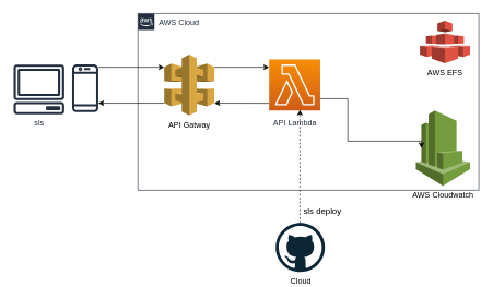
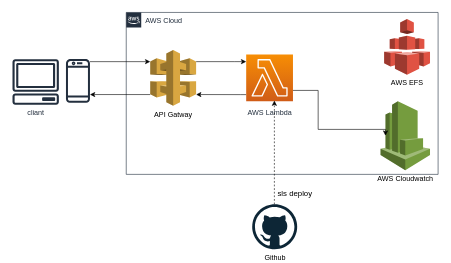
- <mxCell id="11" value="AWS EFS" style="outlineConnect=0;dashed=0;verticalLabelPosition=bottom;verticalAlign=top;align=center;html=1;shape=mxgraph.aws3.efs;fillColor=#E05243;gradientColor=none;" vertex="1" parent="1"><mxGeometry x="640" y="31" width="76.5" height="65" as="geometry" /></mxCell>
+ <mxCell id="11" value="AWS EFS" style="outlineConnect=0;dashed=0;verticalLabelPosition=bottom;verticalAlign=top;align=center;html=1;shape=mxgraph.aws3.efs;fillColor=#E05243;gradientColor=none;" vertex="1" parent="1"><mxGeometry x="640" y="31" width="76.5" height="93" as="geometry" /></mxCell>
- <mxCell id="8" value="sls" style="outlineConnect=0;fontColor=#232F3E;gradientColor=none;fillColor=#232F3E;strokeColor=none;dashed=0;verticalLabelPosition=bottom;verticalAlign=top;align=center;html=1;fontSize=12;fontStyle=0;aspect=fixed;pointerEvents=1;shape=mxgraph.aws4.client;" vertex="1" parent="1"><mxGeometry x="20" y="98" width="78" height="76" as="geometry" /></mxCell>
+ <mxCell id="8" value="cliant" style="outlineConnect=0;fontColor=#232F3E;gradientColor=none;fillColor=#232F3E;strokeColor=none;dashed=0;verticalLabelPosition=bottom;verticalAlign=top;align=center;html=1;fontSize=12;fontStyle=0;aspect=fixed;pointerEvents=1;shape=mxgraph.aws4.client;" vertex="1" parent="1"><mxGeometry x="20" y="98" width="78" height="76" as="geometry" /></mxCell>
- <mxCell id="4" value="API Lambda" style="outlineConnect=0;fontColor=#232F3E;gradientColor=#F78E04;gradientDirection=north;fillColor=#D05C17;strokeColor=#ffffff;dashed=0;verticalLabelPosition=bottom;verticalAlign=top;align=center;html=1;fontSize=12;fontStyle=0;aspect=fixed;shape=mxgraph.aws4.resourceIcon;resIcon=mxgraph.aws4.lambda;labelBackgroundColor=#ffffff;spacingTop=6;" parent="1" vertex="1"><mxGeometry x="410" y="90" width="78" height="78" as="geometry" /></mxCell>
+ <mxCell id="4" value="AWS Lambda" style="outlineConnect=0;fontColor=#232F3E;gradientColor=#F78E04;gradientDirection=north;fillColor=#D05C17;strokeColor=#ffffff;dashed=0;verticalLabelPosition=bottom;verticalAlign=top;align=center;html=1;fontSize=12;fontStyle=0;aspect=fixed;shape=mxgraph.aws4.resourceIcon;resIcon=mxgraph.aws4.lambda;labelBackgroundColor=#ffffff;spacingTop=6;" parent="1" vertex="1"><mxGeometry x="410" y="90" width="78" height="78" as="geometry" /></mxCell>
- <mxCell id="14" value="Cloud&lt;br&gt;" style="dashed=0;outlineConnect=0;html=1;align=center;labelPosition=center;verticalLabelPosition=bottom;verticalAlign=top;shape=mxgraph.weblogos.github" vertex="1" parent="1"><mxGeometry x="420" y="340" width="75" height="75" as="geometry" /></mxCell>
+ <mxCell id="14" value="Github&lt;br&gt;" style="dashed=0;outlineConnect=0;html=1;align=center;labelPosition=center;verticalLabelPosition=bottom;verticalAlign=top;shape=mxgraph.weblogos.github" vertex="1" parent="1"><mxGeometry x="420" y="340" width="75" height="75" as="geometry" /></mxCell>
